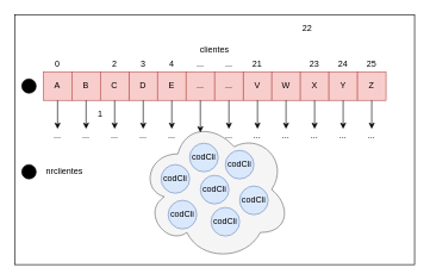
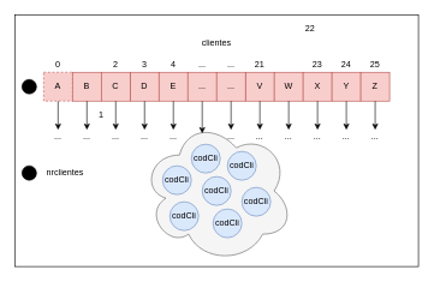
- <mxCell id="13" value="clientes&lt;br&gt;" style="text;html=1;strokeColor=none;fillColor=none;align=center;verticalAlign=middle;whiteSpace=wrap;rounded=0;" parent="1" vertex="1"><mxGeometry x="280" y="60" width="40" height="20" as="geometry" /></mxCell>
+ <mxCell id="13" value="clientes&lt;br&gt;" style="text;html=1;strokeColor=none;fillColor=none;align=center;verticalAlign=middle;whiteSpace=wrap;rounded=0;" parent="1" vertex="1"><mxGeometry x="280" y="50" width="40" height="20" as="geometry" /></mxCell>
- <mxCell id="3" value="A" style="whiteSpace=wrap;html=1;aspect=fixed;fillColor=#f8cecc;strokeColor=#b85450;" parent="1" vertex="1"><mxGeometry x="60" y="100" width="40" height="40" as="geometry" /></mxCell>
+ <mxCell id="3" value="A" style="whiteSpace=wrap;html=1;aspect=fixed;fillColor=#f8cecc;strokeColor=#b85450;dashed=1;" parent="1" vertex="1"><mxGeometry x="60" y="100" width="40" height="40" as="geometry" /></mxCell>
